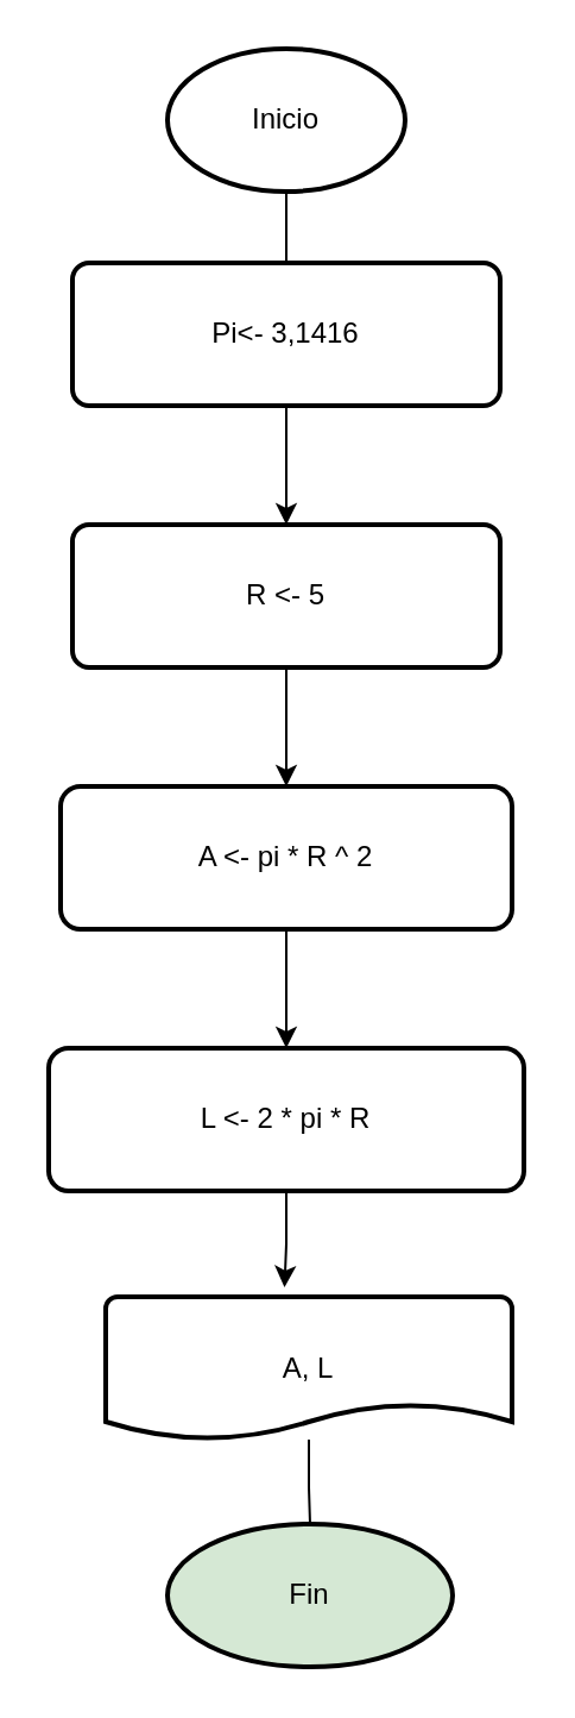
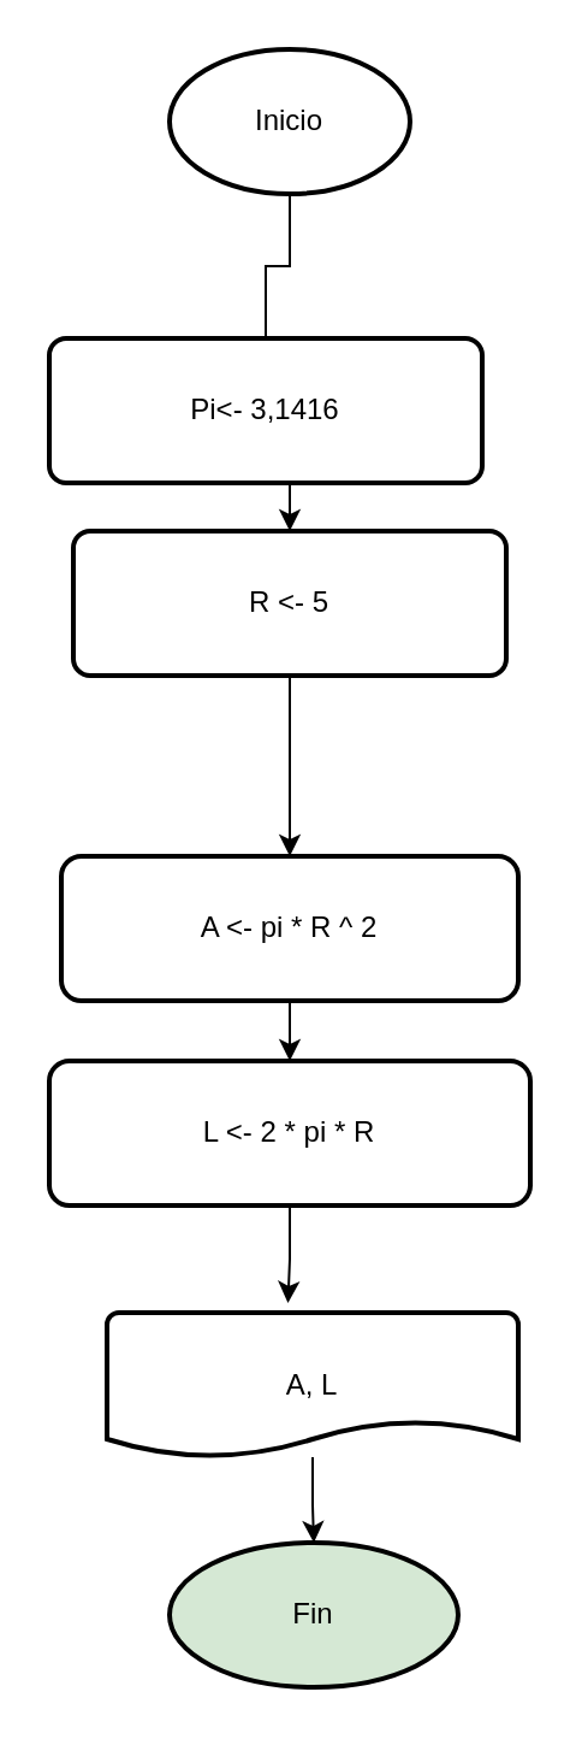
- <mxCell id="5" value="Pi&amp;lt;- 3,1416" style="rounded=1;whiteSpace=wrap;html=1;absoluteArcSize=1;arcSize=14;strokeWidth=2;" vertex="1" parent="1"><mxGeometry x="30" y="110" width="180" height="60" as="geometry" /></mxCell>
+ <mxCell id="5" value="Pi&amp;lt;- 3,1416" style="rounded=1;whiteSpace=wrap;html=1;absoluteArcSize=1;arcSize=14;strokeWidth=2;" vertex="1" parent="1"><mxGeometry x="20" y="140" width="180" height="60" as="geometry" /></mxCell>
- <mxCell id="9" value="A &amp;lt;- pi * R ^ 2" style="whiteSpace=wrap;html=1;rounded=1;arcSize=14;strokeWidth=2;" vertex="1" parent="1"><mxGeometry x="25" y="330" width="190" height="60" as="geometry" /></mxCell>
+ <mxCell id="9" value="A &amp;lt;- pi * R ^ 2" style="whiteSpace=wrap;html=1;rounded=1;arcSize=14;strokeWidth=2;" vertex="1" parent="1"><mxGeometry x="25" y="355" width="190" height="60" as="geometry" /></mxCell>
- <mxCell id="12" value="" style="edgeStyle=orthogonalEdgeStyle;rounded=0;orthogonalLoop=1;jettySize=auto;html=1;endArrow=none;" edge="1" parent="1" source="13" target="14"><mxGeometry relative="1" as="geometry" /></mxCell>
+ <mxCell id="12" value="" style="edgeStyle=orthogonalEdgeStyle;rounded=0;orthogonalLoop=1;jettySize=auto;html=1;" edge="1" parent="1" source="13" target="14"><mxGeometry relative="1" as="geometry" /></mxCell>
